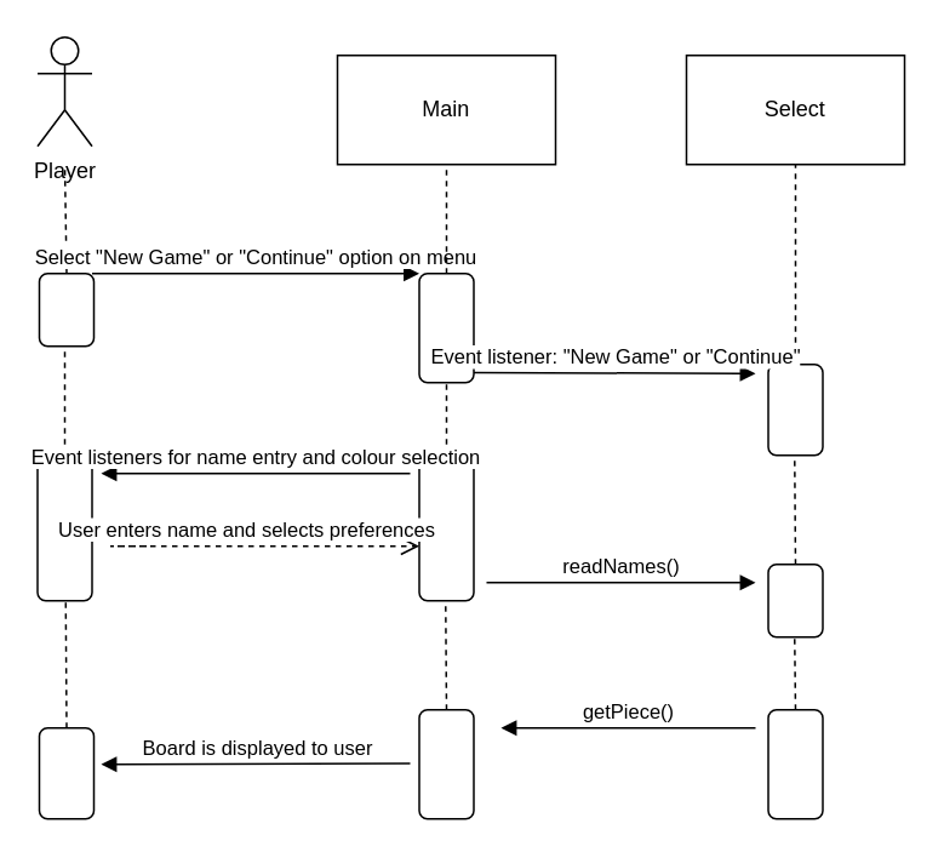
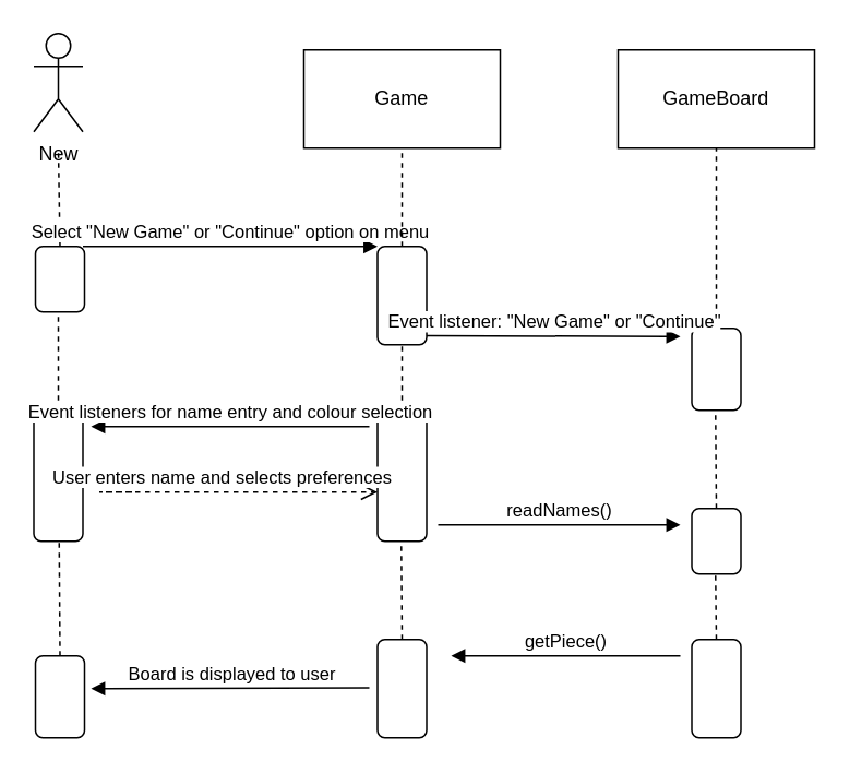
- <mxCell id="2" value="Main" style="rounded=0;whiteSpace=wrap;html=1;" parent="1" vertex="1"><mxGeometry x="185" width="120" height="60" as="geometry" y="30" /></mxCell>
+ <mxCell id="2" value="Game" style="rounded=0;whiteSpace=wrap;html=1;" parent="1" vertex="1"><mxGeometry x="185" width="120" height="60" as="geometry" y="30" /></mxCell>
- <mxCell id="3" value="Select" style="rounded=0;whiteSpace=wrap;html=1;" parent="1" vertex="1"><mxGeometry x="377" width="120" height="60" as="geometry" y="30" /></mxCell>
+ <mxCell id="3" value="GameBoard" style="rounded=0;whiteSpace=wrap;html=1;" parent="1" vertex="1"><mxGeometry x="377" width="120" height="60" as="geometry" y="30" /></mxCell>
- <mxCell id="7" value="Player" style="shape=umlActor;verticalLabelPosition=bottom;verticalAlign=top;html=1;" parent="1" vertex="1"><mxGeometry x="20" y="20" width="30" height="60" as="geometry" /></mxCell>
+ <mxCell id="7" value="New" style="shape=umlActor;verticalLabelPosition=bottom;verticalAlign=top;html=1;" parent="1" vertex="1"><mxGeometry x="20" y="20" width="30" height="60" as="geometry" /></mxCell>
